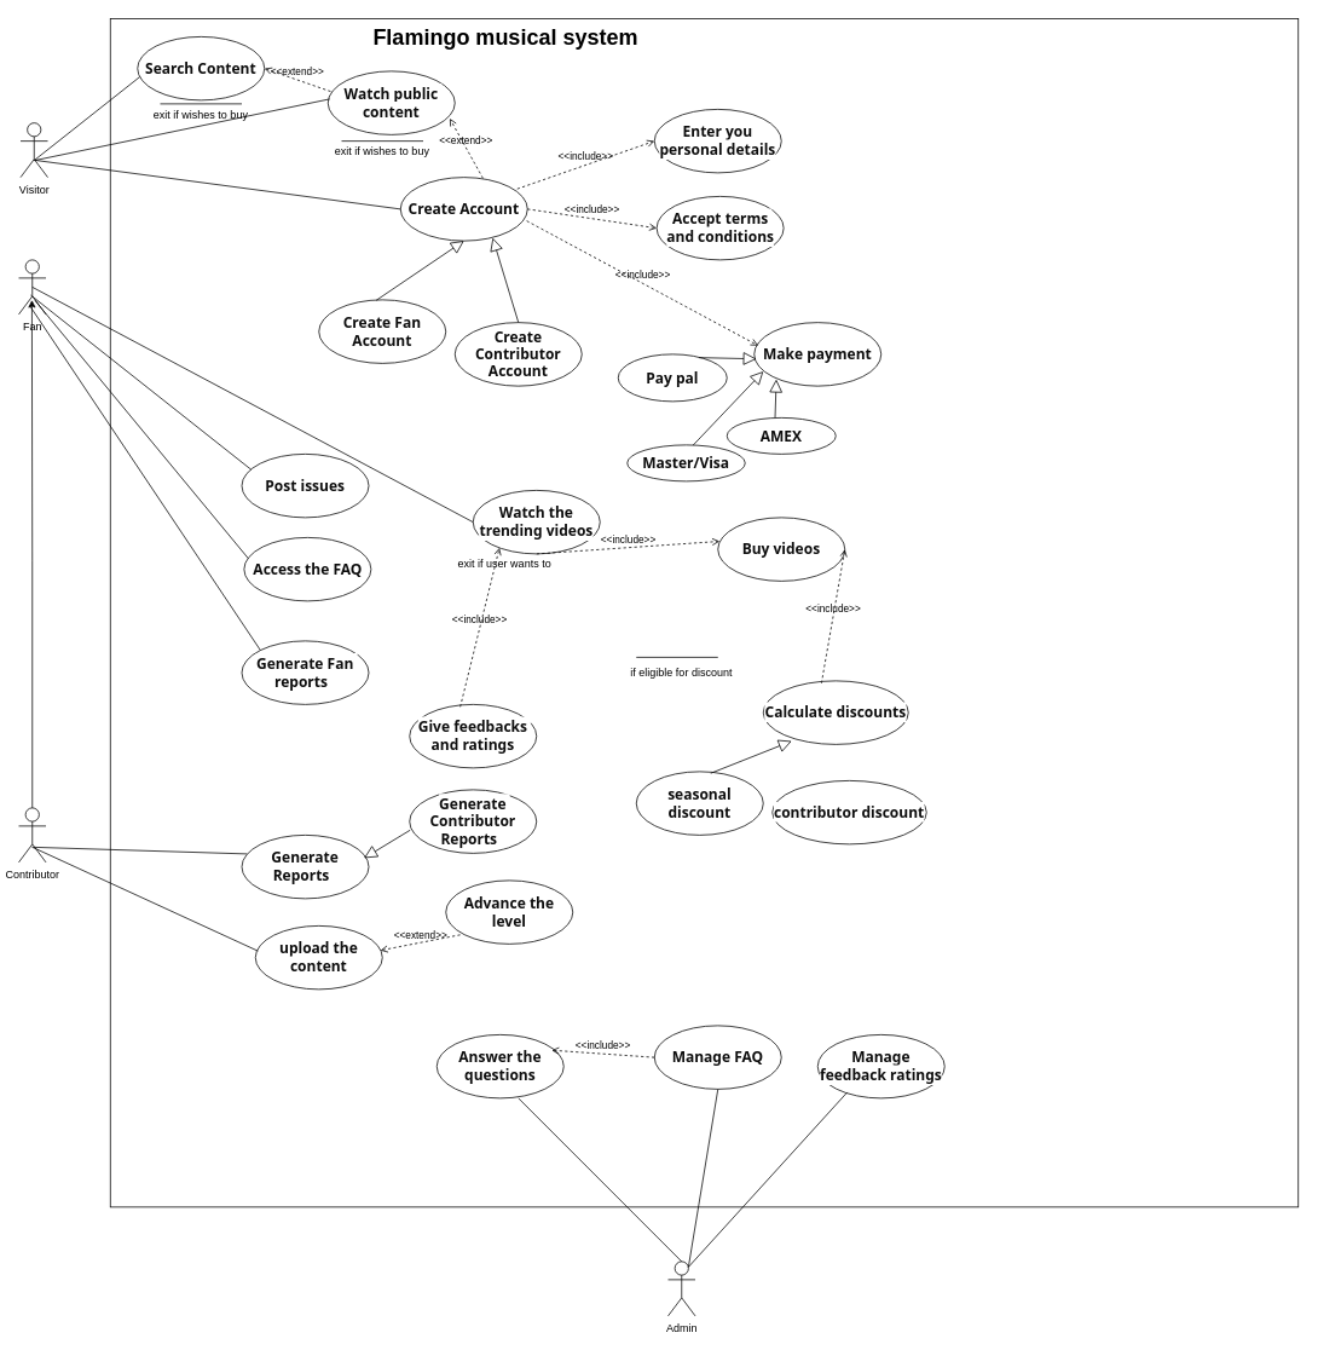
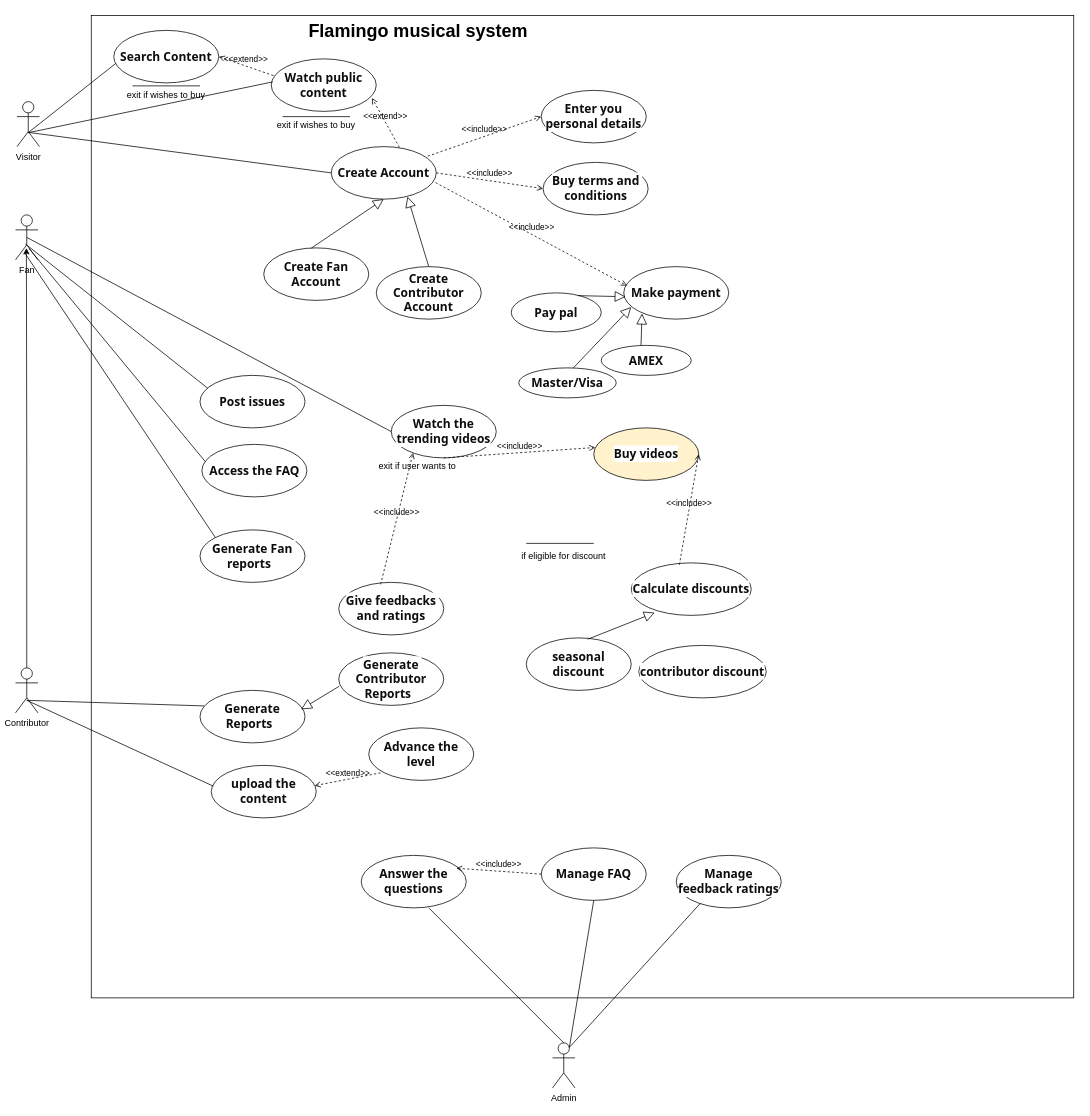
- <mxCell id="19" value="&lt;span style=&quot;border: 0px solid rgb(227, 227, 227); box-sizing: border-box; --tw-border-spacing-x: 0; --tw-border-spacing-y: 0; --tw-translate-x: 0; --tw-translate-y: 0; --tw-rotate: 0; --tw-skew-x: 0; --tw-skew-y: 0; --tw-scale-x: 1; --tw-scale-y: 1; --tw-pan-x: ; --tw-pan-y: ; --tw-pinch-zoom: ; --tw-scroll-snap-strictness: proximity; --tw-gradient-from-position: ; --tw-gradient-via-position: ; --tw-gradient-to-position: ; --tw-ordinal: ; --tw-slashed-zero: ; --tw-numeric-figure: ; --tw-numeric-spacing: ; --tw-numeric-fraction: ; --tw-ring-inset: ; --tw-ring-offset-width: 0px; --tw-ring-offset-color: #fff; --tw-ring-color: rgba(69,89,164,.5); --tw-ring-offset-shadow: 0 0 transparent; --tw-ring-shadow: 0 0 transparent; --tw-shadow: 0 0 transparent; --tw-shadow-colored: 0 0 transparent; --tw-blur: ; --tw-brightness: ; --tw-contrast: ; --tw-grayscale: ; --tw-hue-rotate: ; --tw-invert: ; --tw-saturate: ; --tw-sepia: ; --tw-drop-shadow: ; --tw-backdrop-blur: ; --tw-backdrop-brightness: ; --tw-backdrop-contrast: ; --tw-backdrop-grayscale: ; --tw-backdrop-hue-rotate: ; --tw-backdrop-invert: ; --tw-backdrop-opacity: ; --tw-backdrop-saturate: ; --tw-backdrop-sepia: ; font-weight: 600; color: rgb(13, 13, 13); margin-top: 1.25em; margin-bottom: 1.25em; font-family: Söhne, ui-sans-serif, system-ui, -apple-system, &amp;quot;Segoe UI&amp;quot;, Roboto, Ubuntu, Cantarell, &amp;quot;Noto Sans&amp;quot;, sans-serif, &amp;quot;Helvetica Neue&amp;quot;, Arial, &amp;quot;Apple Color Emoji&amp;quot;, &amp;quot;Segoe UI Emoji&amp;quot;, &amp;quot;Segoe UI Symbol&amp;quot;, &amp;quot;Noto Color Emoji&amp;quot;; font-size: 16px; text-align: left; white-space-collapse: preserve; background-color: rgb(255, 255, 255);&quot;&gt;Accept terms and conditions&lt;/span&gt;" style="ellipse;whiteSpace=wrap;html=1;" vertex="1" parent="1"><mxGeometry x="723.5" y="216" width="140" height="70" as="geometry" /></mxCell>
+ <mxCell id="19" value="&lt;span style=&quot;border: 0px solid rgb(227, 227, 227); box-sizing: border-box; --tw-border-spacing-x: 0; --tw-border-spacing-y: 0; --tw-translate-x: 0; --tw-translate-y: 0; --tw-rotate: 0; --tw-skew-x: 0; --tw-skew-y: 0; --tw-scale-x: 1; --tw-scale-y: 1; --tw-pan-x: ; --tw-pan-y: ; --tw-pinch-zoom: ; --tw-scroll-snap-strictness: proximity; --tw-gradient-from-position: ; --tw-gradient-via-position: ; --tw-gradient-to-position: ; --tw-ordinal: ; --tw-slashed-zero: ; --tw-numeric-figure: ; --tw-numeric-spacing: ; --tw-numeric-fraction: ; --tw-ring-inset: ; --tw-ring-offset-width: 0px; --tw-ring-offset-color: #fff; --tw-ring-color: rgba(69,89,164,.5); --tw-ring-offset-shadow: 0 0 transparent; --tw-ring-shadow: 0 0 transparent; --tw-shadow: 0 0 transparent; --tw-shadow-colored: 0 0 transparent; --tw-blur: ; --tw-brightness: ; --tw-contrast: ; --tw-grayscale: ; --tw-hue-rotate: ; --tw-invert: ; --tw-saturate: ; --tw-sepia: ; --tw-drop-shadow: ; --tw-backdrop-blur: ; --tw-backdrop-brightness: ; --tw-backdrop-contrast: ; --tw-backdrop-grayscale: ; --tw-backdrop-hue-rotate: ; --tw-backdrop-invert: ; --tw-backdrop-opacity: ; --tw-backdrop-saturate: ; --tw-backdrop-sepia: ; font-weight: 600; color: rgb(13, 13, 13); margin-top: 1.25em; margin-bottom: 1.25em; font-family: Söhne, ui-sans-serif, system-ui, -apple-system, &amp;quot;Segoe UI&amp;quot;, Roboto, Ubuntu, Cantarell, &amp;quot;Noto Sans&amp;quot;, sans-serif, &amp;quot;Helvetica Neue&amp;quot;, Arial, &amp;quot;Apple Color Emoji&amp;quot;, &amp;quot;Segoe UI Emoji&amp;quot;, &amp;quot;Segoe UI Symbol&amp;quot;, &amp;quot;Noto Color Emoji&amp;quot;; font-size: 16px; text-align: left; white-space-collapse: preserve; background-color: rgb(255, 255, 255);&quot;&gt;Buy terms and conditions&lt;/span&gt;" style="ellipse;whiteSpace=wrap;html=1;" vertex="1" parent="1"><mxGeometry x="723.5" y="216" width="140" height="70" as="geometry" /></mxCell>
- <mxCell id="41" value="&lt;span style=&quot;color: rgb(13, 13, 13); font-family: Söhne, ui-sans-serif, system-ui, -apple-system, &amp;quot;Segoe UI&amp;quot;, Roboto, Ubuntu, Cantarell, &amp;quot;Noto Sans&amp;quot;, sans-serif, &amp;quot;Helvetica Neue&amp;quot;, Arial, &amp;quot;Apple Color Emoji&amp;quot;, &amp;quot;Segoe UI Emoji&amp;quot;, &amp;quot;Segoe UI Symbol&amp;quot;, &amp;quot;Noto Color Emoji&amp;quot;; font-size: 16px; font-weight: 600; text-align: left; white-space-collapse: preserve; background-color: rgb(255, 255, 255);&quot;&gt;Buy videos&lt;/span&gt;" style="ellipse;whiteSpace=wrap;html=1;" vertex="1" parent="1"><mxGeometry x="791" y="570" width="140" height="70" as="geometry" /></mxCell>
+ <mxCell id="41" value="&lt;span style=&quot;color: rgb(13, 13, 13); font-family: Söhne, ui-sans-serif, system-ui, -apple-system, &amp;quot;Segoe UI&amp;quot;, Roboto, Ubuntu, Cantarell, &amp;quot;Noto Sans&amp;quot;, sans-serif, &amp;quot;Helvetica Neue&amp;quot;, Arial, &amp;quot;Apple Color Emoji&amp;quot;, &amp;quot;Segoe UI Emoji&amp;quot;, &amp;quot;Segoe UI Symbol&amp;quot;, &amp;quot;Noto Color Emoji&amp;quot;; font-size: 16px; font-weight: 600; text-align: left; white-space-collapse: preserve; background-color: rgb(255, 255, 255);&quot;&gt;Buy videos&lt;/span&gt;" style="ellipse;whiteSpace=wrap;html=1;fillColor=#fff2cc;" vertex="1" parent="1"><mxGeometry x="791" y="570" width="140" height="70" as="geometry" /></mxCell>
